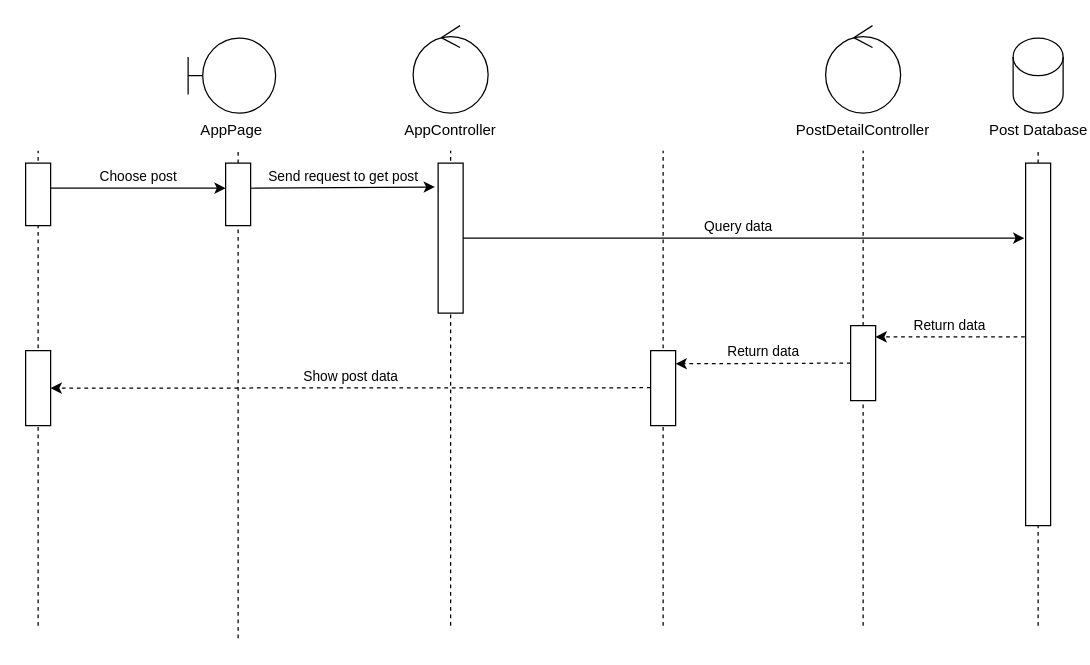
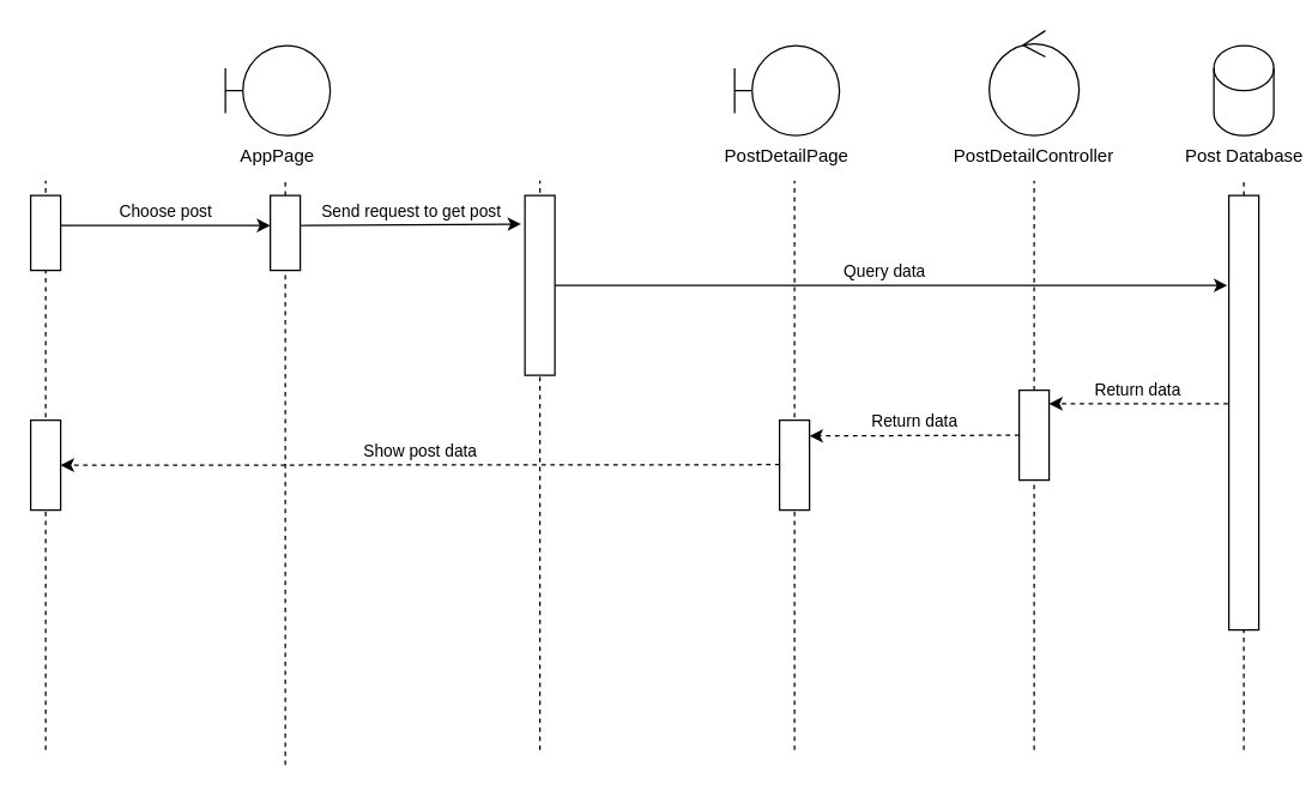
- <mxCell id="4" value="AppController" style="ellipse;shape=umlControl;whiteSpace=wrap;html=1;labelPosition=center;verticalLabelPosition=bottom;align=center;verticalAlign=top;" vertex="1" parent="1"><mxGeometry x="330" y="20" width="60" height="70" as="geometry" /></mxCell>
+ <mxCell id="3" value="PostDetailPage" style="shape=umlBoundary;whiteSpace=wrap;html=1;verticalAlign=top;fontSize=12;labelPosition=center;verticalLabelPosition=bottom;align=center;" vertex="1" parent="1"><mxGeometry x="490" y="30" width="70" height="60" as="geometry" /></mxCell>
